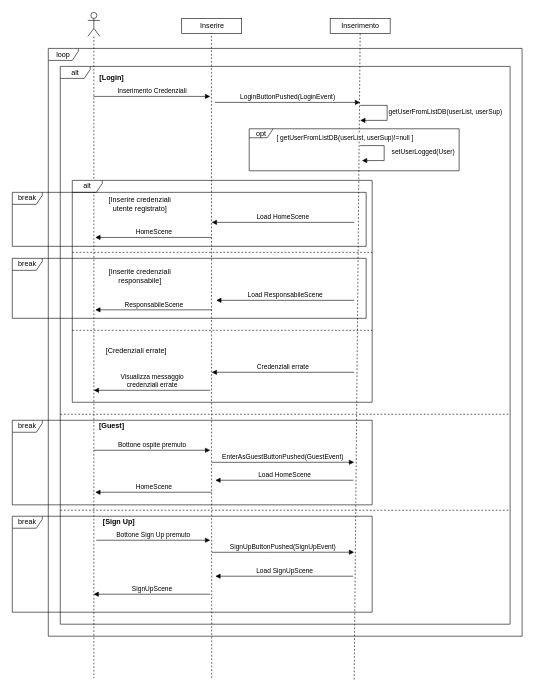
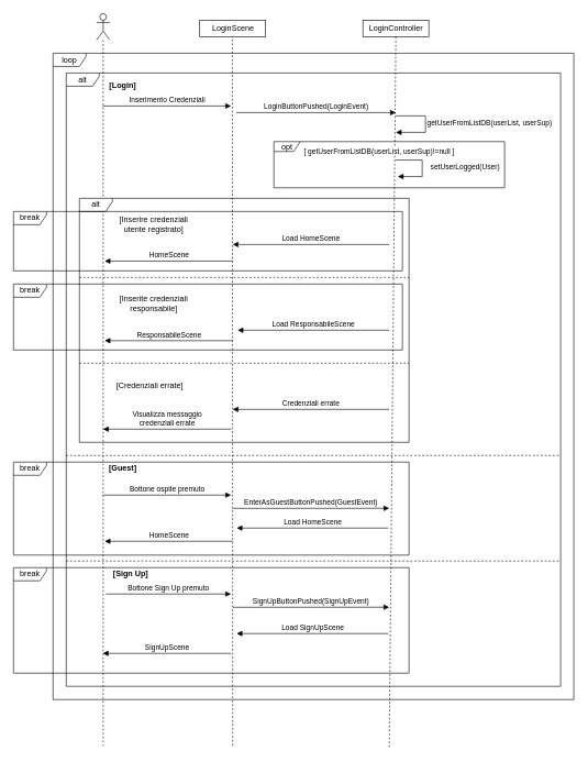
- <mxCell id="4" value="Inserire" style="html=1;" vertex="1" parent="1"><mxGeometry x="302.5" y="30" width="100" height="25" as="geometry" /></mxCell>
+ <mxCell id="4" value="LoginScene" style="html=1;" vertex="1" parent="1"><mxGeometry x="302.5" y="30" width="100" height="25" as="geometry" /></mxCell>
- <mxCell id="7" value="Inserimento" style="html=1;" vertex="1" parent="1"><mxGeometry x="550" y="30" width="100" height="25" as="geometry" /></mxCell>
+ <mxCell id="7" value="LoginController" style="html=1;" vertex="1" parent="1"><mxGeometry x="550" y="30" width="100" height="25" as="geometry" /></mxCell>
